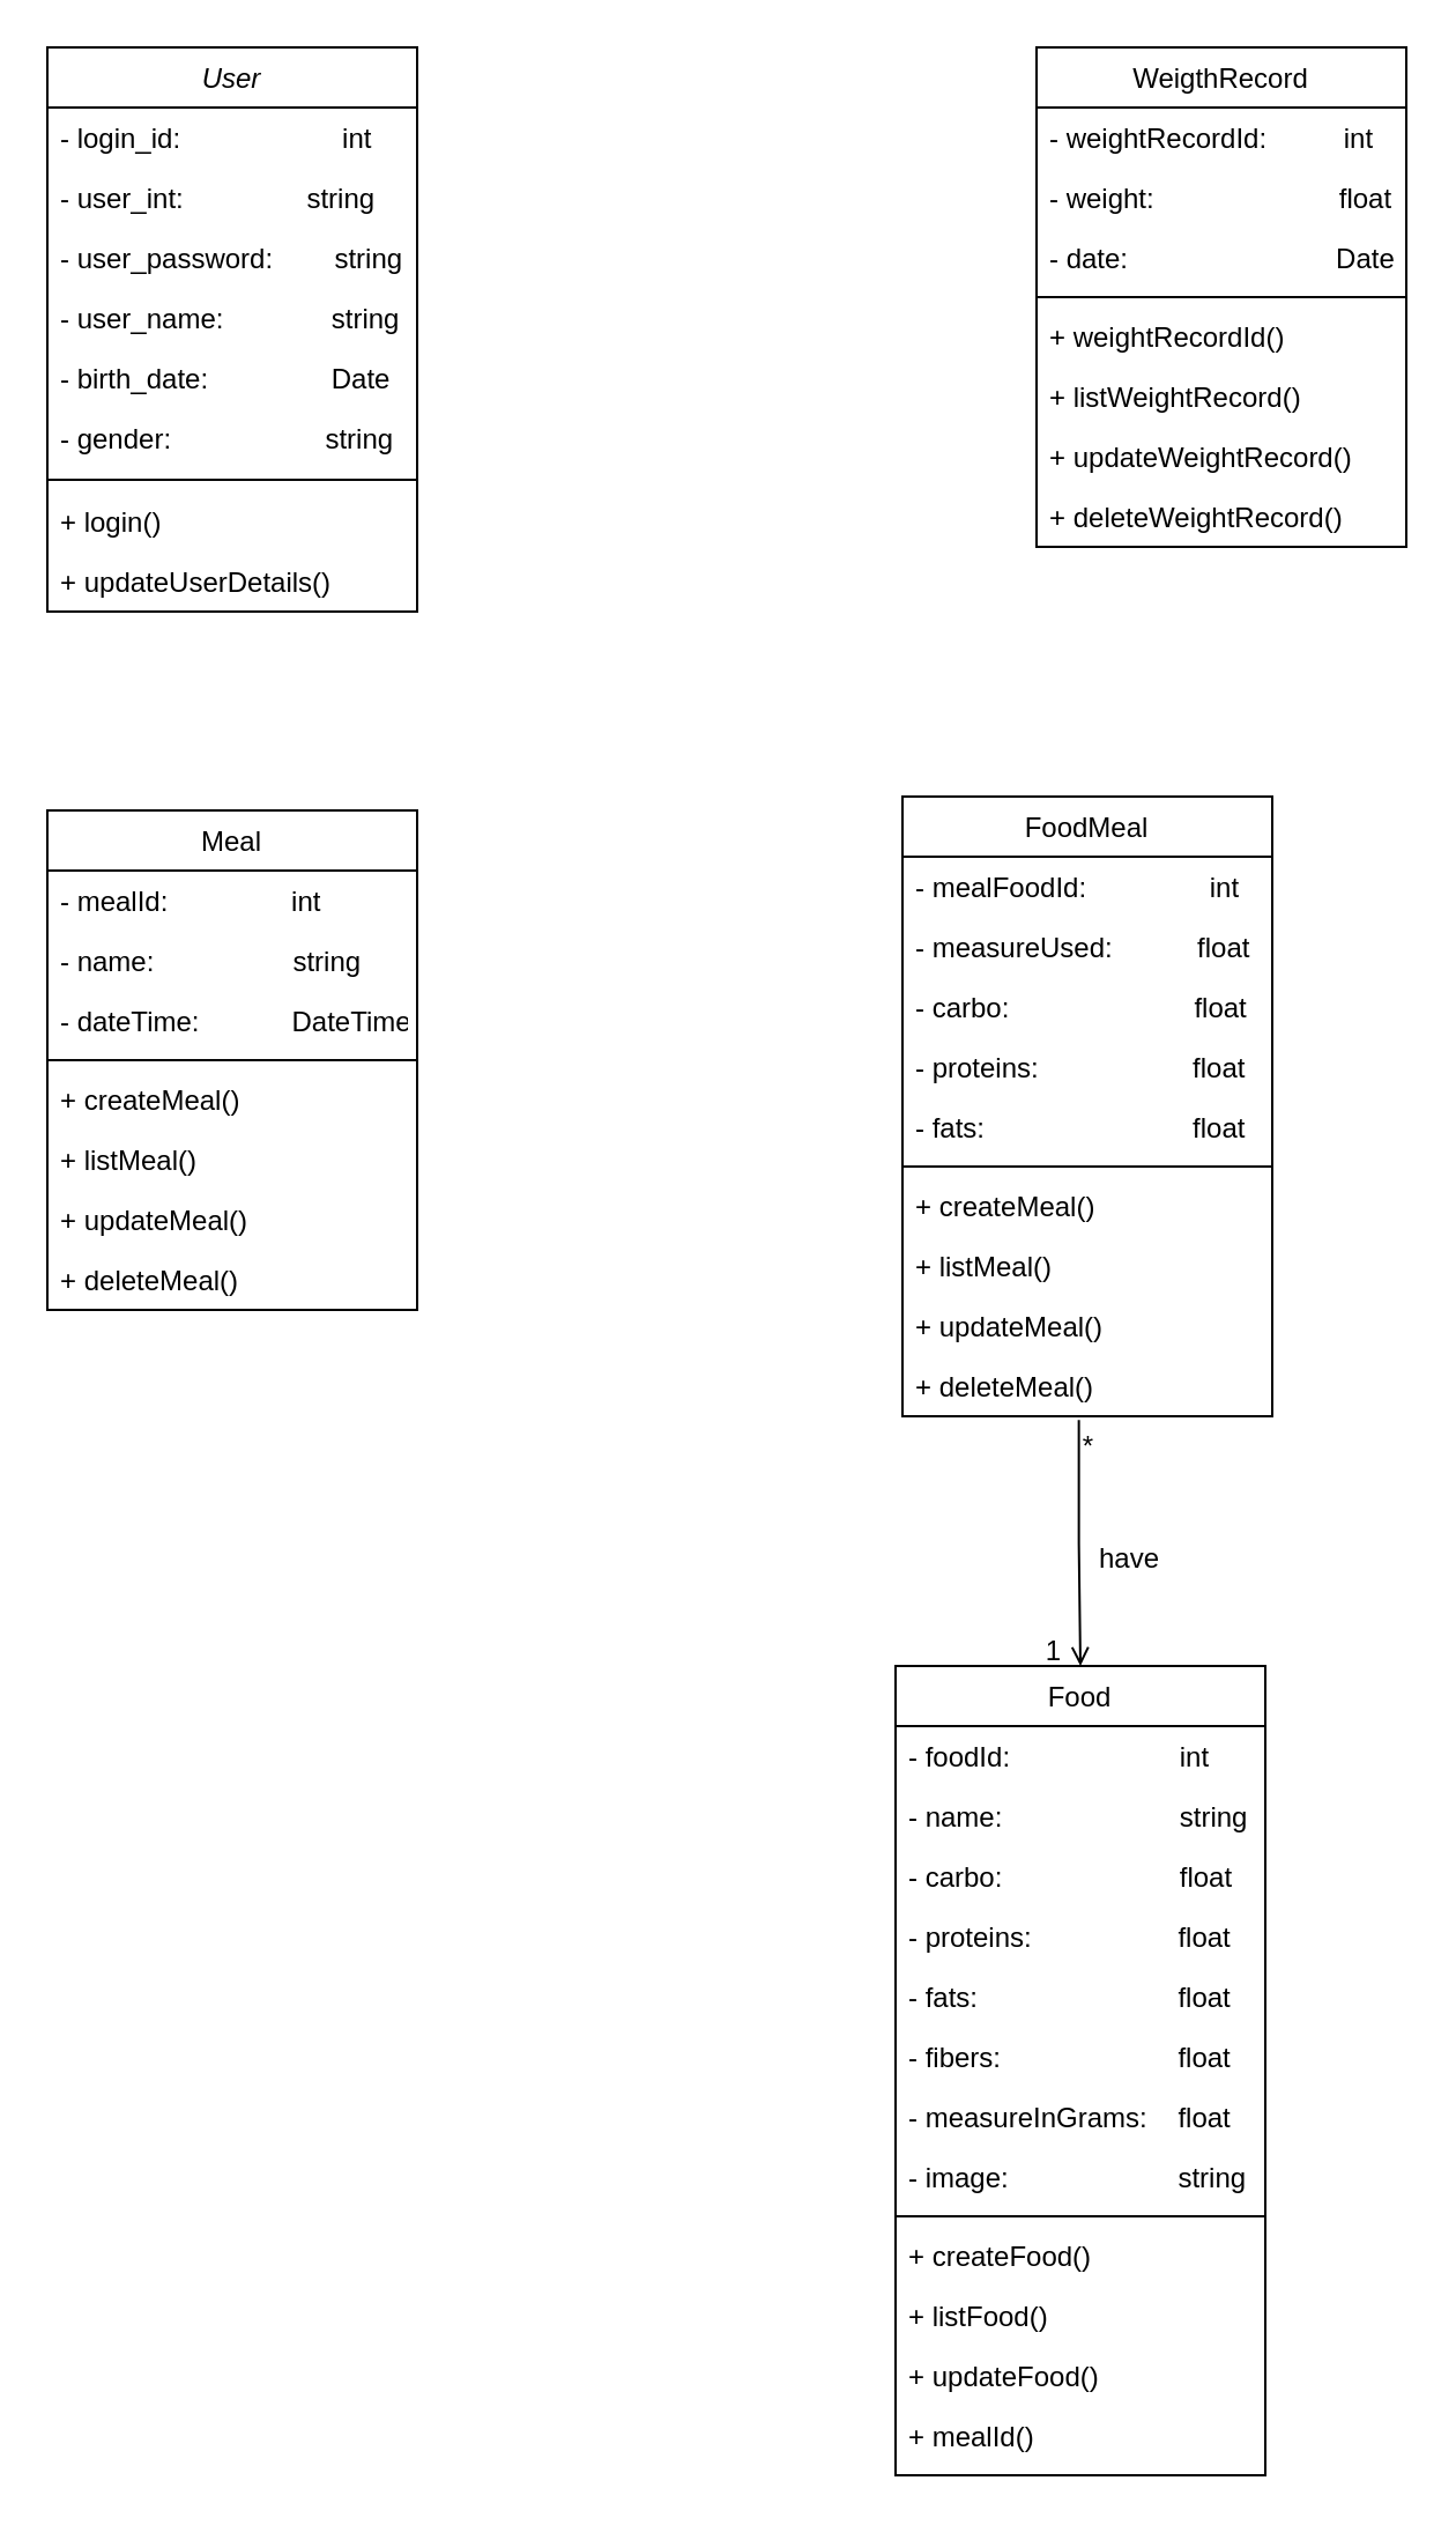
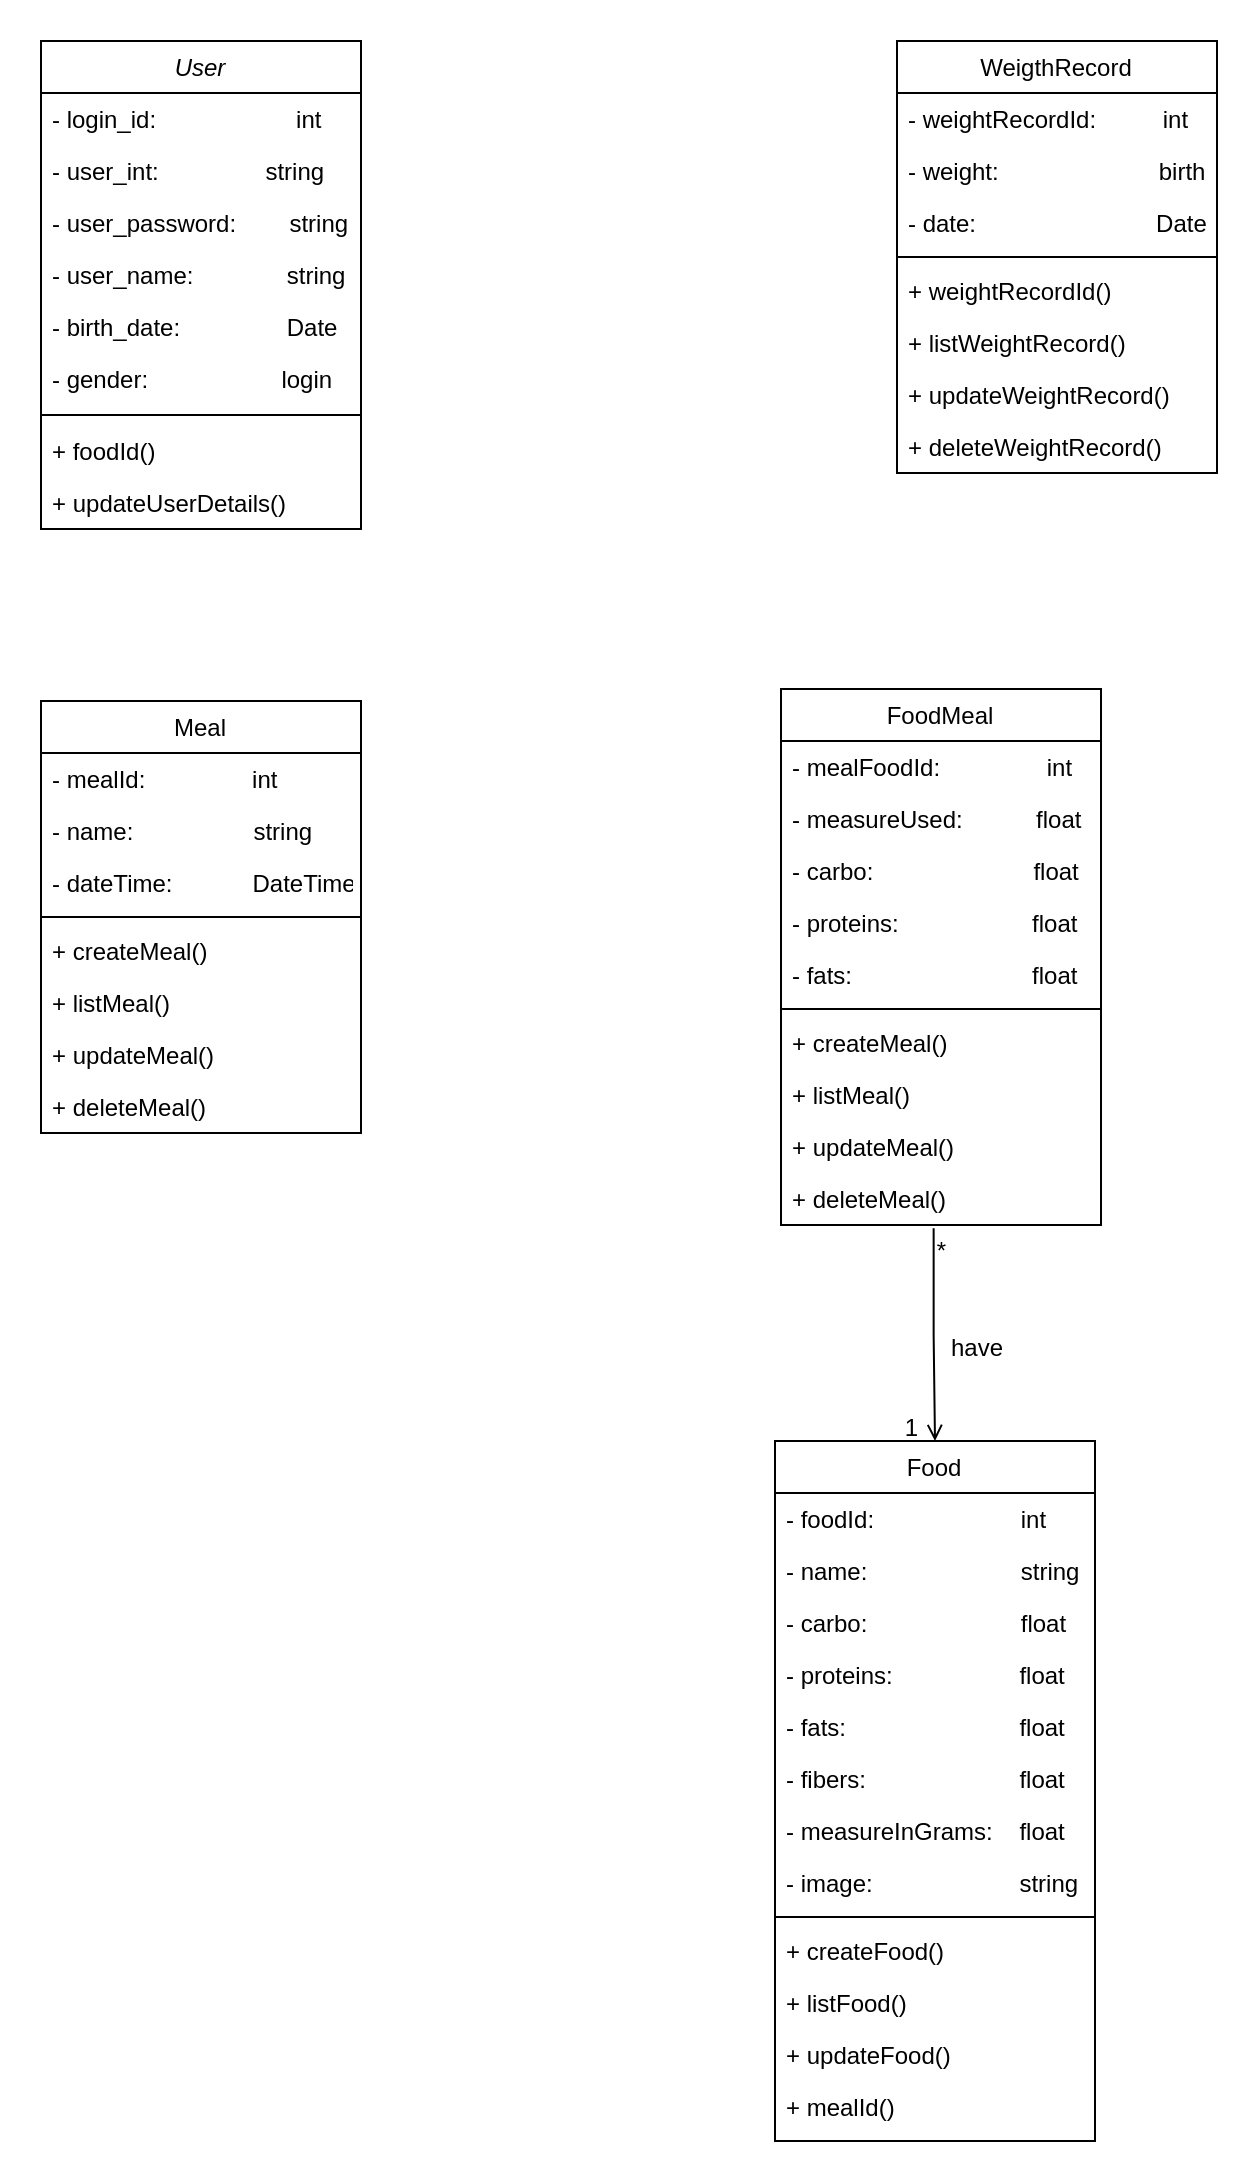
- <mxCell id="14" value="- weight:                        float" style="text;align=left;verticalAlign=top;spacingLeft=4;spacingRight=4;overflow=hidden;rotatable=0;points=[[0,0.5],[1,0.5]];portConstraint=eastwest;" vertex="1" parent="12"><mxGeometry y="52" width="160" height="26" as="geometry" /></mxCell>
+ <mxCell id="14" value="- weight:                        birth" style="text;align=left;verticalAlign=top;spacingLeft=4;spacingRight=4;overflow=hidden;rotatable=0;points=[[0,0.5],[1,0.5]];portConstraint=eastwest;" vertex="1" parent="12"><mxGeometry y="52" width="160" height="26" as="geometry" /></mxCell>
- <mxCell id="8" value="- gender:                    string" style="text;align=left;verticalAlign=top;spacingLeft=4;spacingRight=4;overflow=hidden;rotatable=0;points=[[0,0.5],[1,0.5]];portConstraint=eastwest;" vertex="1" parent="2"><mxGeometry y="156" width="160" height="26" as="geometry" /></mxCell>
+ <mxCell id="8" value="- gender:                    login" style="text;align=left;verticalAlign=top;spacingLeft=4;spacingRight=4;overflow=hidden;rotatable=0;points=[[0,0.5],[1,0.5]];portConstraint=eastwest;" vertex="1" parent="2"><mxGeometry y="156" width="160" height="26" as="geometry" /></mxCell>
- <mxCell id="10" value="+ login()" style="text;align=left;verticalAlign=top;spacingLeft=4;spacingRight=4;overflow=hidden;rotatable=0;points=[[0,0.5],[1,0.5]];portConstraint=eastwest;" vertex="1" parent="2"><mxGeometry y="192" width="160" height="26" as="geometry" /></mxCell>
+ <mxCell id="10" value="+ foodId()" style="text;align=left;verticalAlign=top;spacingLeft=4;spacingRight=4;overflow=hidden;rotatable=0;points=[[0,0.5],[1,0.5]];portConstraint=eastwest;" vertex="1" parent="2"><mxGeometry y="192" width="160" height="26" as="geometry" /></mxCell>
